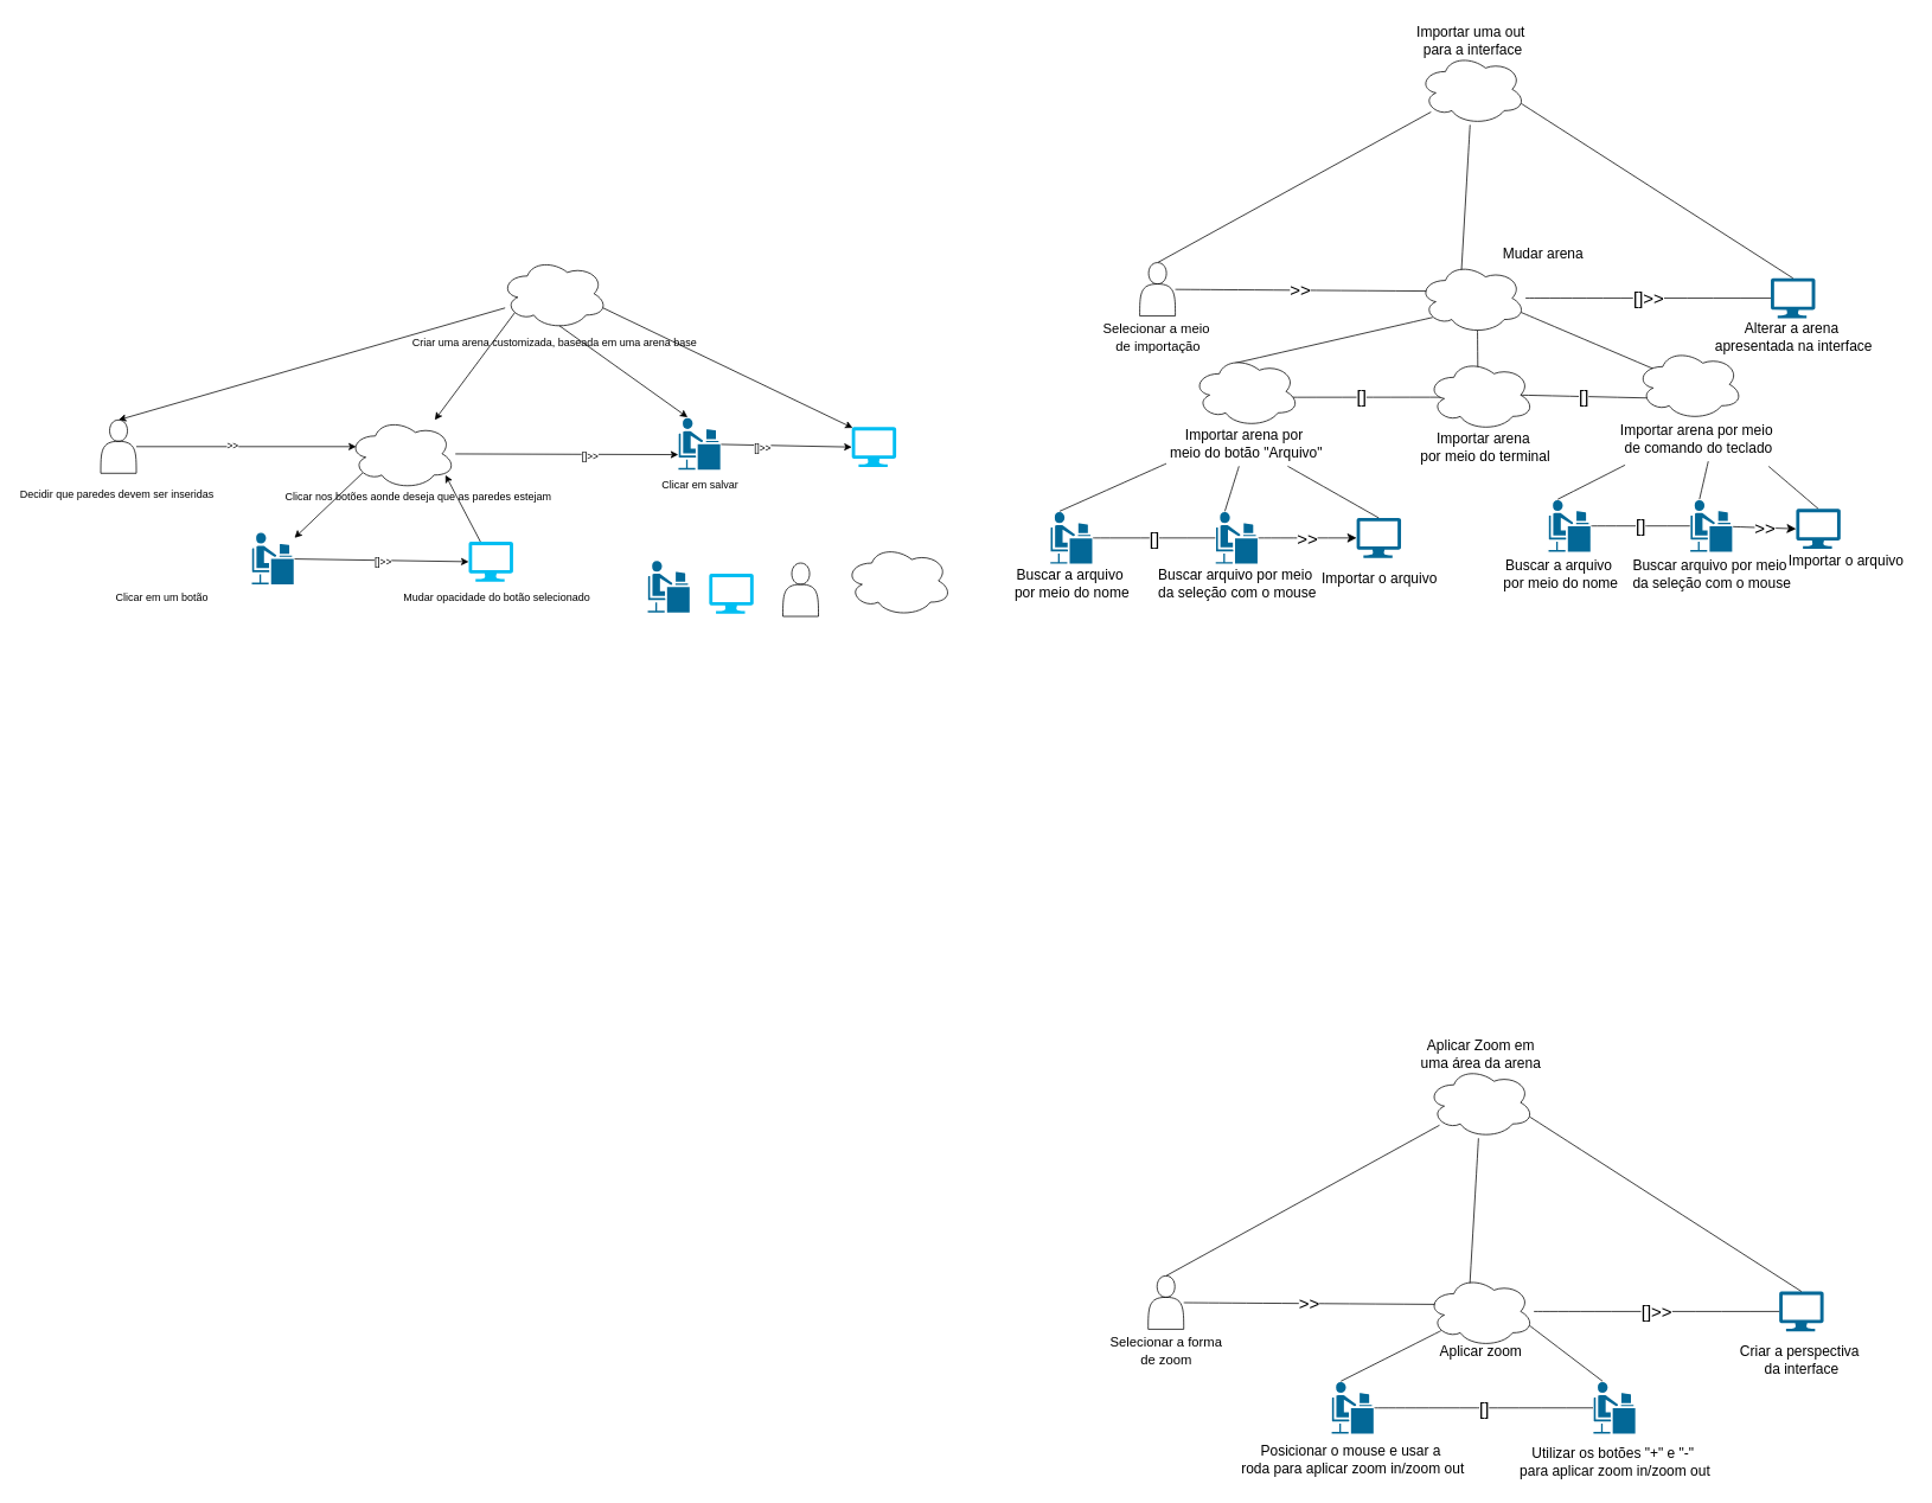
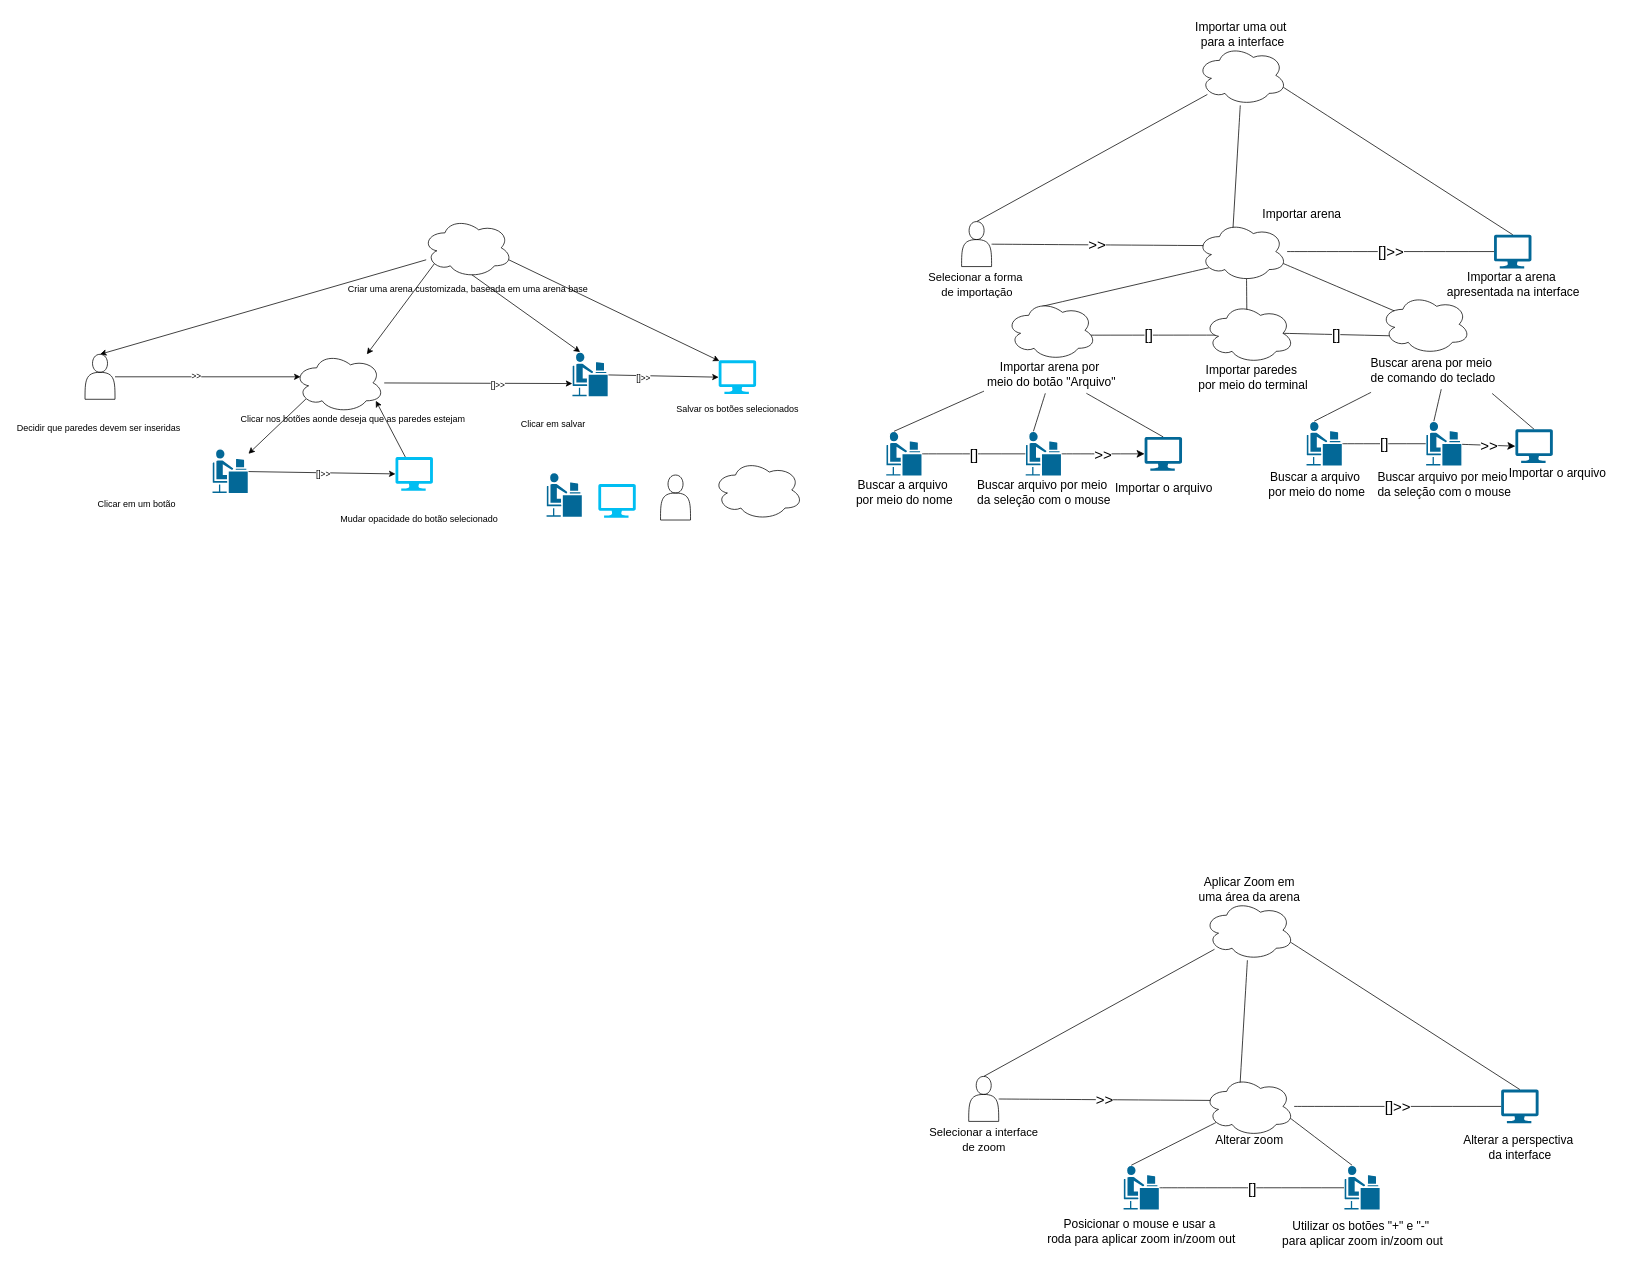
- <mxCell id="63" value="Mudar arena" style="text;html=1;align=center;verticalAlign=middle;resizable=0;points=[];autosize=1;strokeColor=none;fillColor=none;fontSize=16;" parent="1" vertex="1"><mxGeometry x="1670" y="270" width="130" height="30" as="geometry" /></mxCell>
+ <mxCell id="63" value="Importar arena" style="text;html=1;align=center;verticalAlign=middle;resizable=0;points=[];autosize=1;strokeColor=none;fillColor=none;fontSize=16;" parent="1" vertex="1"><mxGeometry x="1670" y="270" width="130" height="30" as="geometry" /></mxCell>
- <mxCell id="57" value="&lt;span style=&quot;font-size: 15px;&quot;&gt;Selecionar a meio&amp;nbsp;&lt;/span&gt;&lt;div&gt;&lt;span style=&quot;font-size: 15px;&quot;&gt;de importação&lt;/span&gt;&lt;/div&gt;" style="text;html=1;align=center;verticalAlign=middle;resizable=0;points=[];autosize=1;strokeColor=none;fillColor=none;fontSize=16;" parent="1" vertex="1"><mxGeometry x="1226.5" y="354" width="150" height="50" as="geometry" /></mxCell>
+ <mxCell id="57" value="&lt;span style=&quot;font-size: 15px;&quot;&gt;Selecionar a forma&amp;nbsp;&lt;/span&gt;&lt;div&gt;&lt;span style=&quot;font-size: 15px;&quot;&gt;de importação&lt;/span&gt;&lt;/div&gt;" style="text;html=1;align=center;verticalAlign=middle;resizable=0;points=[];autosize=1;strokeColor=none;fillColor=none;fontSize=16;" parent="1" vertex="1"><mxGeometry x="1226.5" y="354" width="150" height="50" as="geometry" /></mxCell>
- <mxCell id="61" value="Alterar a arena&amp;nbsp;&lt;div&gt;apresentada na interface&lt;/div&gt;" style="text;html=1;align=center;verticalAlign=middle;resizable=0;points=[];autosize=1;strokeColor=none;fillColor=none;fontSize=16;" parent="1" vertex="1"><mxGeometry x="1916.5" y="354" width="200" height="50" as="geometry" /></mxCell>
+ <mxCell id="61" value="Importar a arena&amp;nbsp;&lt;div&gt;apresentada na interface&lt;/div&gt;" style="text;html=1;align=center;verticalAlign=middle;resizable=0;points=[];autosize=1;strokeColor=none;fillColor=none;fontSize=16;" parent="1" vertex="1"><mxGeometry x="1916.5" y="354" width="200" height="50" as="geometry" /></mxCell>
- <mxCell id="60" value="Importar arena por meio&amp;nbsp;&lt;div&gt;de comando do teclado&lt;/div&gt;" style="text;html=1;align=center;verticalAlign=middle;resizable=0;points=[];autosize=1;strokeColor=none;fillColor=none;fontSize=16;" parent="1" vertex="1"><mxGeometry x="1810" y="469" width="200" height="50" as="geometry" /></mxCell>
+ <mxCell id="60" value="Buscar arena por meio&amp;nbsp;&lt;div&gt;de comando do teclado&lt;/div&gt;" style="text;html=1;align=center;verticalAlign=middle;resizable=0;points=[];autosize=1;strokeColor=none;fillColor=none;fontSize=16;" parent="1" vertex="1"><mxGeometry x="1810" y="469" width="200" height="50" as="geometry" /></mxCell>
- <mxCell id="73" value="Importar arena&amp;nbsp;&lt;div&gt;por meio do terminal&lt;/div&gt;" style="text;html=1;align=center;verticalAlign=middle;resizable=0;points=[];autosize=1;strokeColor=none;fillColor=none;fontSize=16;" parent="1" vertex="1"><mxGeometry x="1585" y="477.5" width="170" height="50" as="geometry" /></mxCell>
+ <mxCell id="73" value="Importar paredes&amp;nbsp;&lt;div&gt;por meio do terminal&lt;/div&gt;" style="text;html=1;align=center;verticalAlign=middle;resizable=0;points=[];autosize=1;strokeColor=none;fillColor=none;fontSize=16;" parent="1" vertex="1"><mxGeometry x="1585" y="477.5" width="170" height="50" as="geometry" /></mxCell>
- <mxCell id="14" value="Clicar em salvar" style="text;whiteSpace=wrap;align=center;" parent="1" vertex="1"><mxGeometry x="727" y="532" width="120" height="40" as="geometry" /></mxCell>
+ <mxCell id="14" value="Clicar em salvar" style="text;whiteSpace=wrap;align=center;" parent="1" vertex="1"><mxGeometry x="677" y="552" width="120" height="40" as="geometry" /></mxCell>
+ <mxCell id="11" value="Salvar os botões selecionados" style="text;whiteSpace=wrap;align=center;" parent="1" vertex="1"><mxGeometry x="882.5" y="532" width="200" height="40" as="geometry" /></mxCell>
- <mxCell id="10" value="Decidir que paredes devem ser inseridas" style="text;whiteSpace=wrap;" parent="1" vertex="1"><mxGeometry x="20" y="542" width="225" height="40" as="geometry" /></mxCell>
+ <mxCell id="10" value="Decidir que paredes devem ser inseridas" style="text;whiteSpace=wrap;" parent="1" vertex="1"><mxGeometry x="20" y="557" width="225" height="40" as="geometry" /></mxCell>
- <mxCell id="26" value="Mudar opacidade do botão selecionado" style="text;html=1;align=center;verticalAlign=middle;resizable=0;points=[];autosize=1;strokeColor=none;fillColor=none;" parent="1" vertex="1"><mxGeometry x="443.5" y="659" width="228" height="26" as="geometry" /></mxCell>
+ <mxCell id="26" value="Mudar opacidade do botão selecionado" style="text;html=1;align=center;verticalAlign=middle;resizable=0;points=[];autosize=1;strokeColor=none;fillColor=none;" parent="1" vertex="1"><mxGeometry x="443.5" y="679" width="228" height="26" as="geometry" /></mxCell>
- <mxCell id="37" value="&lt;font style=&quot;font-size: 15px;&quot;&gt;Selecionar a forma&lt;/font&gt;&lt;div&gt;&lt;font style=&quot;font-size: 15px;&quot;&gt;de zoom&lt;/font&gt;&lt;/div&gt;" style="text;html=1;align=center;verticalAlign=middle;resizable=0;points=[];autosize=1;strokeColor=none;fillColor=none;fontSize=16;" parent="1" vertex="1"><mxGeometry x="1236" y="1494" width="150" height="50" as="geometry" /></mxCell>
+ <mxCell id="37" value="&lt;font style=&quot;font-size: 15px;&quot;&gt;Selecionar a interface&lt;/font&gt;&lt;div&gt;&lt;font style=&quot;font-size: 15px;&quot;&gt;de zoom&lt;/font&gt;&lt;/div&gt;" style="text;html=1;align=center;verticalAlign=middle;resizable=0;points=[];autosize=1;strokeColor=none;fillColor=none;fontSize=16;" parent="1" vertex="1"><mxGeometry x="1236" y="1494" width="150" height="50" as="geometry" /></mxCell>
- <mxCell id="45" value="Aplicar zoom" style="text;html=1;align=center;verticalAlign=middle;resizable=0;points=[];autosize=1;strokeColor=none;fillColor=none;fontSize=16;" parent="1" vertex="1"><mxGeometry x="1605" y="1504" width="120" height="30" as="geometry" /></mxCell>
+ <mxCell id="45" value="Alterar zoom" style="text;html=1;align=center;verticalAlign=middle;resizable=0;points=[];autosize=1;strokeColor=none;fillColor=none;fontSize=16;" parent="1" vertex="1"><mxGeometry x="1605" y="1504" width="120" height="30" as="geometry" /></mxCell>
- <mxCell id="43" value="Criar a perspectiva&amp;nbsp;&lt;div&gt;da interface&lt;/div&gt;" style="text;html=1;align=center;verticalAlign=middle;resizable=0;points=[];autosize=1;strokeColor=none;fillColor=none;fontSize=16;" parent="1" vertex="1"><mxGeometry x="1941" y="1503.5" width="170" height="50" as="geometry" /></mxCell>
+ <mxCell id="43" value="Alterar a perspectiva&amp;nbsp;&lt;div&gt;da interface&lt;/div&gt;" style="text;html=1;align=center;verticalAlign=middle;resizable=0;points=[];autosize=1;strokeColor=none;fillColor=none;fontSize=16;" parent="1" vertex="1"><mxGeometry x="1941" y="1503.5" width="170" height="50" as="geometry" /></mxCell>
